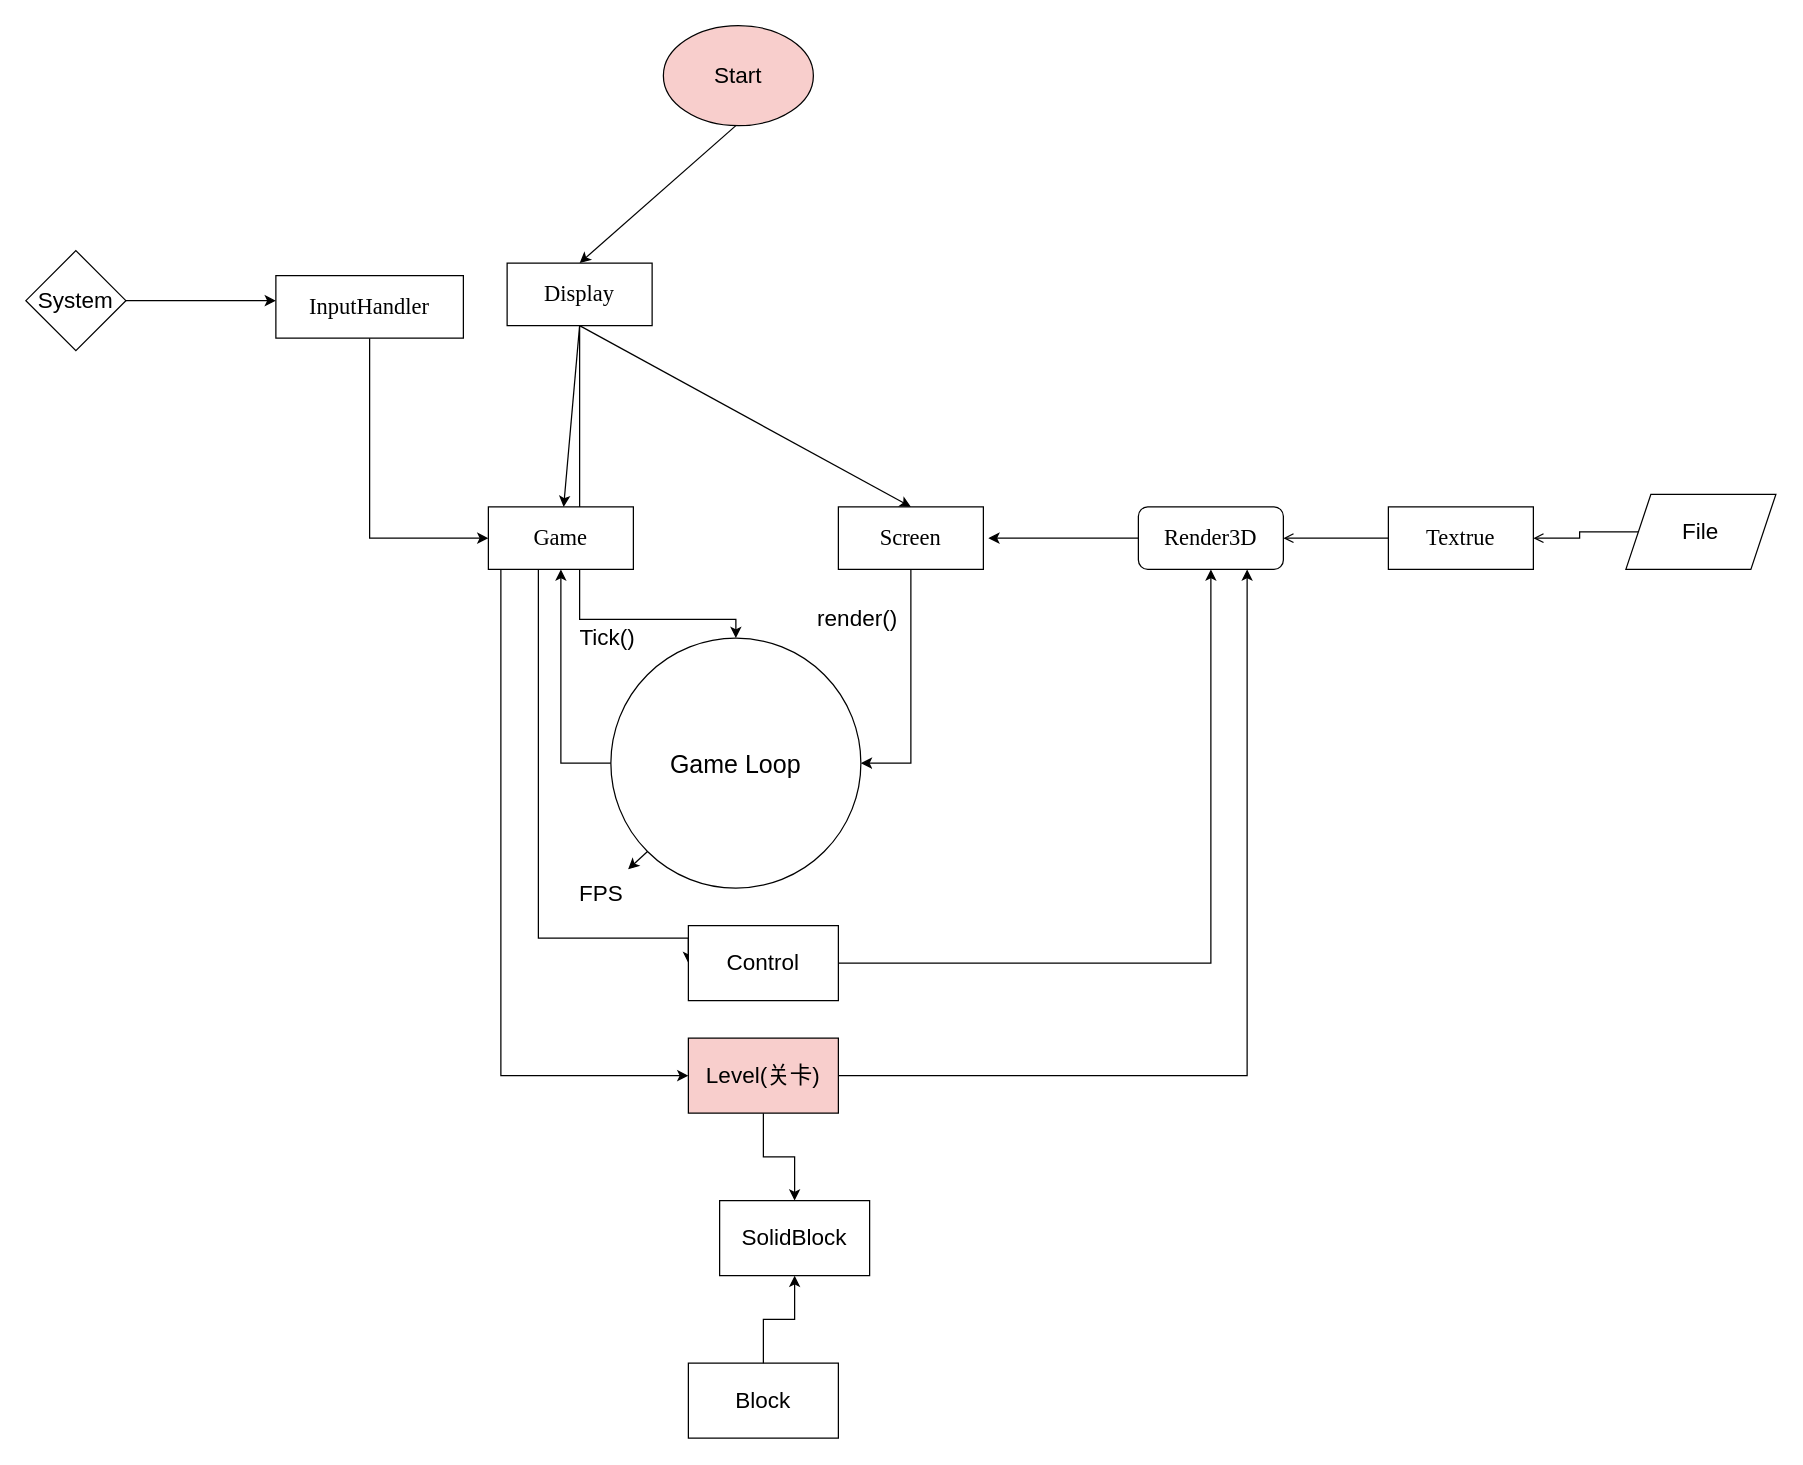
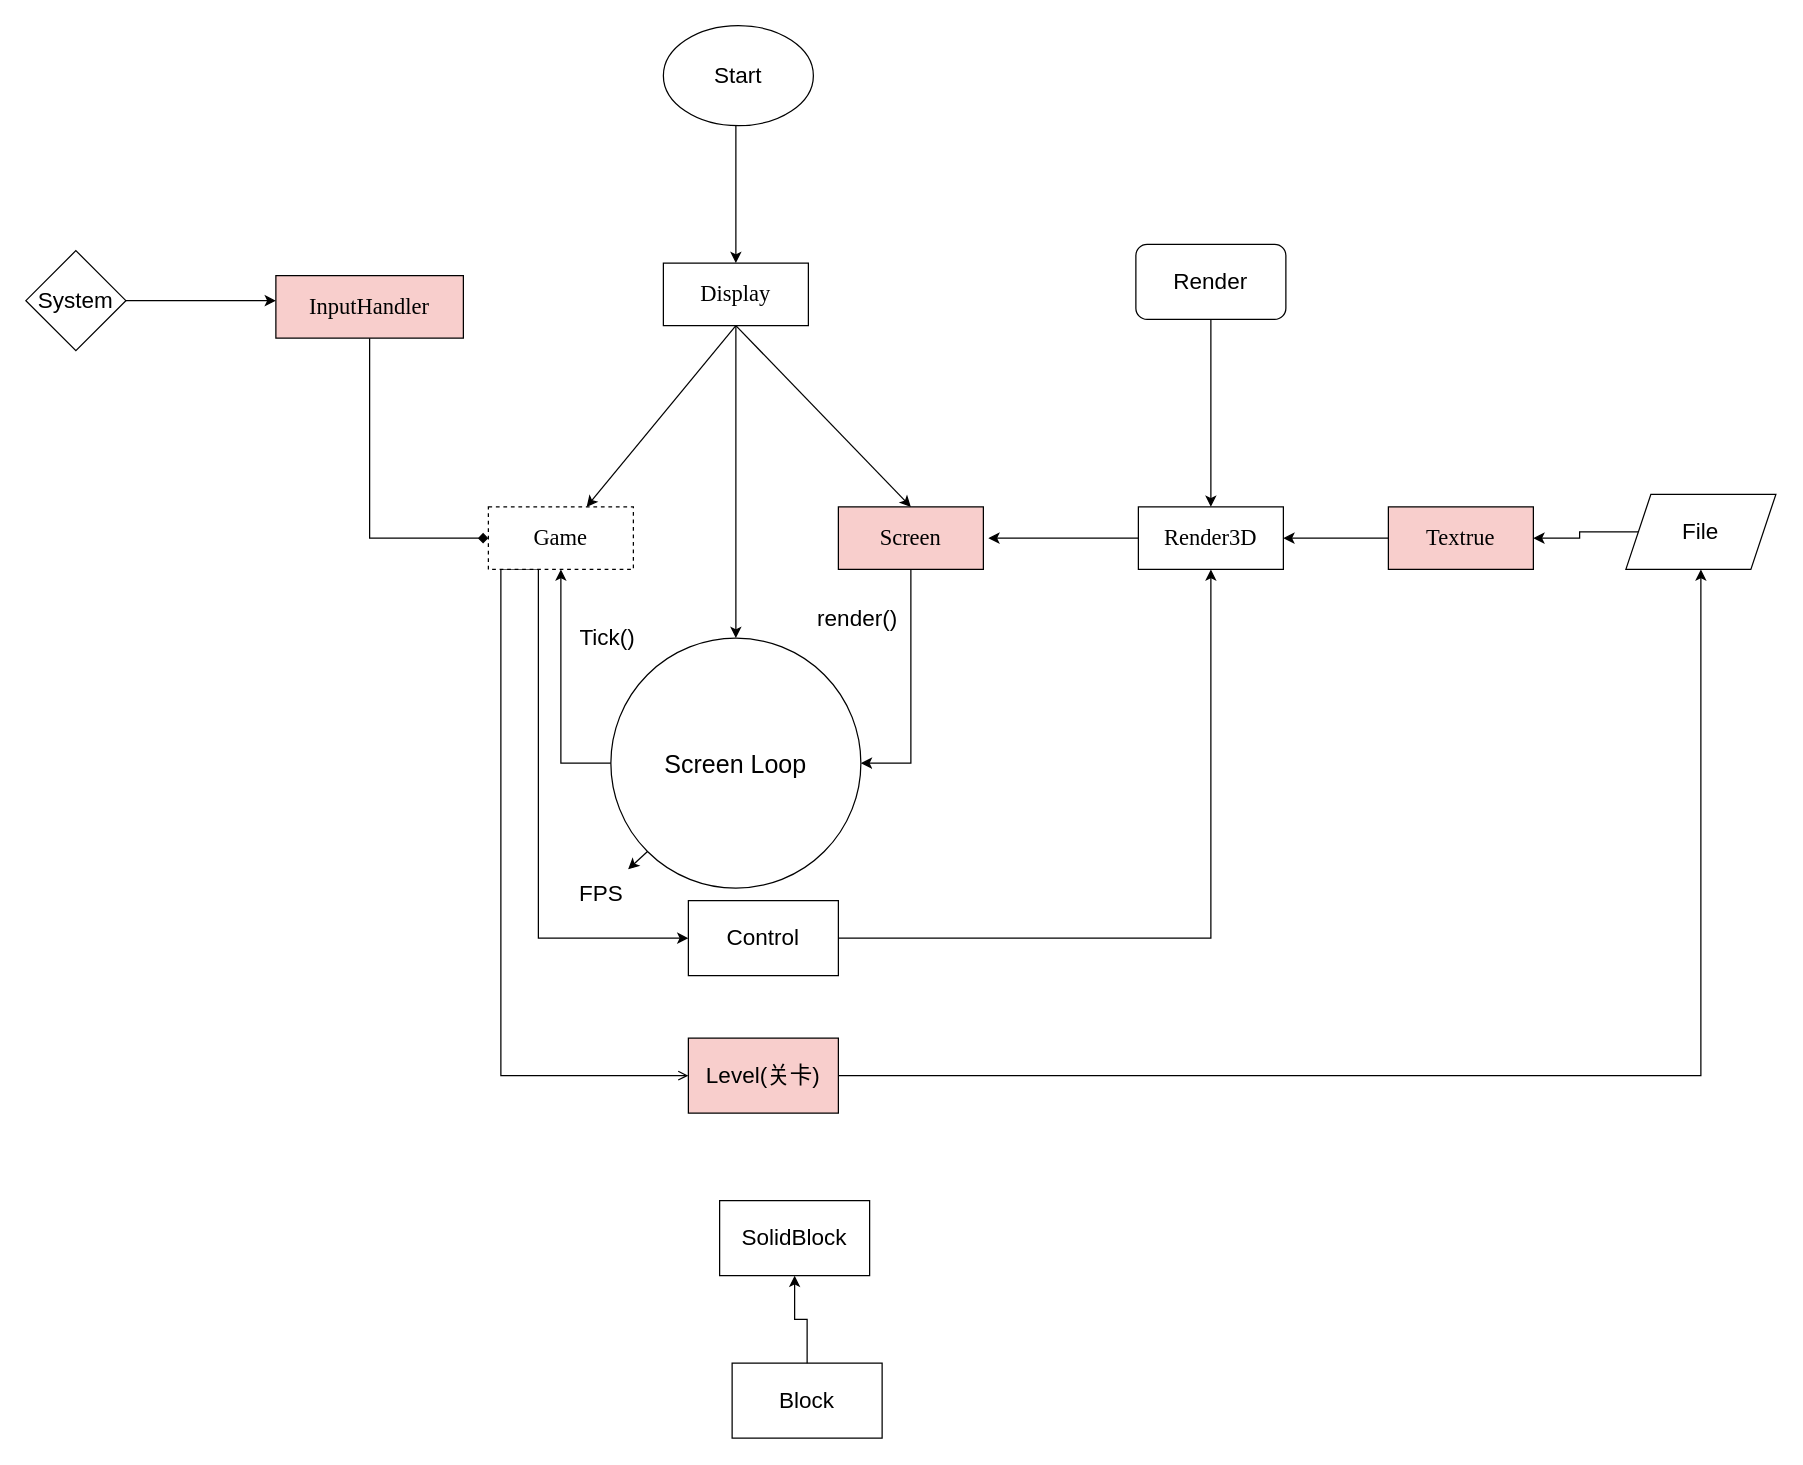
- <mxCell id="19" value="Start" style="ellipse;whiteSpace=wrap;html=1;fontSize=18;fillColor=#f8cecc;" parent="1" vertex="1"><mxGeometry x="530" y="20" width="120" height="80" as="geometry" /></mxCell>
+ <mxCell id="19" value="Start" style="ellipse;whiteSpace=wrap;html=1;fontSize=18;" parent="1" vertex="1"><mxGeometry x="530" y="20" width="120" height="80" as="geometry" /></mxCell>
+ <mxCell id="17" value="Render" style="rounded=1;whiteSpace=wrap;html=1;fontSize=18;" parent="1" vertex="1"><mxGeometry x="908" y="195" width="120" height="60" as="geometry" /></mxCell>
- <mxCell id="5" value="Display" style="rounded=0;whiteSpace=wrap;html=1;fontFamily=Verdana;fontSize=18;" parent="1" vertex="1"><mxGeometry x="405" y="210" width="116" height="50" as="geometry" /></mxCell>
+ <mxCell id="5" value="Display" style="rounded=0;whiteSpace=wrap;html=1;fontFamily=Verdana;fontSize=18;" parent="1" vertex="1"><mxGeometry x="530" y="210" width="116" height="50" as="geometry" /></mxCell>
- <mxCell id="15" value="InputHandler" style="rounded=0;whiteSpace=wrap;html=1;fontFamily=Verdana;fontSize=18;" parent="1" vertex="1"><mxGeometry x="220" y="220" width="150" height="50" as="geometry" /></mxCell>
+ <mxCell id="15" value="InputHandler" style="rounded=0;whiteSpace=wrap;html=1;fontFamily=Verdana;fontSize=18;fillColor=#f8cecc;" parent="1" vertex="1"><mxGeometry x="220" y="220" width="150" height="50" as="geometry" /></mxCell>
+ <mxCell id="16" style="edgeStyle=orthogonalEdgeStyle;rounded=0;orthogonalLoop=1;jettySize=auto;html=1;exitX=0.5;exitY=1;exitDx=0;exitDy=0;" parent="1" source="17" target="11" edge="1"><mxGeometry relative="1" as="geometry" /></mxCell>
- <mxCell id="14" style="edgeStyle=orthogonalEdgeStyle;rounded=0;orthogonalLoop=1;jettySize=auto;html=1;exitX=0.5;exitY=1;exitDx=0;exitDy=0;entryX=0;entryY=0.5;entryDx=0;entryDy=0;" parent="1" source="15" target="8" edge="1"><mxGeometry relative="1" as="geometry" /></mxCell>
+ <mxCell id="14" style="edgeStyle=orthogonalEdgeStyle;rounded=0;orthogonalLoop=1;jettySize=auto;html=1;exitX=0.5;exitY=1;exitDx=0;exitDy=0;entryX=0;entryY=0.5;entryDx=0;entryDy=0;endArrow=diamond;" parent="1" source="15" target="8" edge="1"><mxGeometry relative="1" as="geometry" /></mxCell>
- <mxCell id="8" value="Game" style="rounded=0;whiteSpace=wrap;html=1;fontFamily=Verdana;fontSize=18;" parent="1" vertex="1"><mxGeometry x="390" y="405" width="116" height="50" as="geometry" /></mxCell>
+ <mxCell id="8" value="Game" style="rounded=0;whiteSpace=wrap;html=1;fontFamily=Verdana;fontSize=18;dashed=1;" parent="1" vertex="1"><mxGeometry x="390" y="405" width="116" height="50" as="geometry" /></mxCell>
- <mxCell id="27" value="Screen" style="rounded=0;whiteSpace=wrap;html=1;fontFamily=Verdana;fontSize=18;" parent="1" vertex="1"><mxGeometry x="670" y="405" width="116" height="50" as="geometry" /></mxCell>
+ <mxCell id="27" value="Screen" style="rounded=0;whiteSpace=wrap;html=1;fontFamily=Verdana;fontSize=18;fillColor=#f8cecc;" parent="1" vertex="1"><mxGeometry x="670" y="405" width="116" height="50" as="geometry" /></mxCell>
- <mxCell id="11" value="Render3D" style="whiteSpace=wrap;html=1;fontFamily=Verdana;fontSize=18;rounded=1;" parent="1" vertex="1"><mxGeometry x="910" y="405" width="116" height="50" as="geometry" /></mxCell>
+ <mxCell id="11" value="Render3D" style="rounded=0;whiteSpace=wrap;html=1;fontFamily=Verdana;fontSize=18;" parent="1" vertex="1"><mxGeometry x="910" y="405" width="116" height="50" as="geometry" /></mxCell>
- <mxCell id="12" style="edgeStyle=orthogonalEdgeStyle;rounded=0;orthogonalLoop=1;jettySize=auto;html=1;endArrow=open;" parent="1" source="13" target="11" edge="1"><mxGeometry relative="1" as="geometry" /></mxCell>
+ <mxCell id="12" style="edgeStyle=orthogonalEdgeStyle;rounded=0;orthogonalLoop=1;jettySize=auto;html=1;" parent="1" source="13" target="11" edge="1"><mxGeometry relative="1" as="geometry" /></mxCell>
- <mxCell id="13" value="Textrue" style="rounded=0;whiteSpace=wrap;html=1;fontFamily=Verdana;fontSize=18;" parent="1" vertex="1"><mxGeometry x="1110" y="405" width="116" height="50" as="geometry" /></mxCell>
+ <mxCell id="13" value="Textrue" style="rounded=0;whiteSpace=wrap;html=1;fontFamily=Verdana;fontSize=18;fillColor=#f8cecc;" parent="1" vertex="1"><mxGeometry x="1110" y="405" width="116" height="50" as="geometry" /></mxCell>
- <mxCell id="23" style="edgeStyle=orthogonalEdgeStyle;rounded=0;orthogonalLoop=1;jettySize=auto;html=1;exitX=1;exitY=0.5;exitDx=0;exitDy=0;entryX=1;entryY=0.5;entryDx=0;entryDy=0;endArrow=open;" parent="1" source="24" target="13" edge="1"><mxGeometry relative="1" as="geometry" /></mxCell>
+ <mxCell id="23" style="edgeStyle=orthogonalEdgeStyle;rounded=0;orthogonalLoop=1;jettySize=auto;html=1;exitX=1;exitY=0.5;exitDx=0;exitDy=0;entryX=1;entryY=0.5;entryDx=0;entryDy=0;" parent="1" source="24" target="13" edge="1"><mxGeometry relative="1" as="geometry" /></mxCell>
- <mxCell id="22" value="Game Loop" style="ellipse;whiteSpace=wrap;html=1;aspect=fixed;fontSize=20;" parent="1" vertex="1"><mxGeometry x="488" y="510" width="200" height="200" as="geometry" /></mxCell>
+ <mxCell id="22" value="Screen Loop" style="ellipse;whiteSpace=wrap;html=1;aspect=fixed;fontSize=20;" parent="1" vertex="1"><mxGeometry x="488" y="510" width="200" height="200" as="geometry" /></mxCell>
- <mxCell id="33" style="edgeStyle=orthogonalEdgeStyle;rounded=0;orthogonalLoop=1;jettySize=auto;html=1;exitX=1;exitY=0.5;exitDx=0;exitDy=0;entryX=0.75;entryY=1;entryDx=0;entryDy=0;" edge="1" parent="1" source="34" target="11"><mxGeometry relative="1" as="geometry" /></mxCell>
+ <mxCell id="33" style="edgeStyle=orthogonalEdgeStyle;rounded=0;orthogonalLoop=1;jettySize=auto;html=1;exitX=1;exitY=0.5;exitDx=0;exitDy=0;" edge="1" parent="1" source="34" target="24"><mxGeometry relative="1" as="geometry" /></mxCell>
- <mxCell id="30" value="Control" style="rounded=0;whiteSpace=wrap;html=1;fontSize=18;" parent="1" vertex="1"><mxGeometry x="550" y="740" width="120" height="60" as="geometry" /></mxCell>
+ <mxCell id="30" value="Control" style="rounded=0;whiteSpace=wrap;html=1;fontSize=18;" parent="1" vertex="1"><mxGeometry x="550" y="720" width="120" height="60" as="geometry" /></mxCell>
- <mxCell id="7" style="edgeStyle=orthogonalEdgeStyle;rounded=0;orthogonalLoop=1;jettySize=auto;html=1;exitX=0.25;exitY=1;exitDx=0;exitDy=0;entryX=0;entryY=0.5;entryDx=0;entryDy=0;" edge="1" parent="1" source="8" target="34"><mxGeometry relative="1" as="geometry"><Array as="points"><mxPoint x="400" y="455" /><mxPoint x="400" y="860" /></Array></mxGeometry></mxCell>
+ <mxCell id="7" style="edgeStyle=orthogonalEdgeStyle;rounded=0;orthogonalLoop=1;jettySize=auto;html=1;exitX=0.25;exitY=1;exitDx=0;exitDy=0;entryX=0;entryY=0.5;entryDx=0;entryDy=0;endArrow=open;" edge="1" parent="1" source="8" target="34"><mxGeometry relative="1" as="geometry"><Array as="points"><mxPoint x="400" y="455" /><mxPoint x="400" y="860" /></Array></mxGeometry></mxCell>
- <mxCell id="32" style="edgeStyle=orthogonalEdgeStyle;rounded=0;orthogonalLoop=1;jettySize=auto;html=1;exitX=0.5;exitY=1;exitDx=0;exitDy=0;entryX=0.5;entryY=0;entryDx=0;entryDy=0;" edge="1" parent="1" source="34" target="37"><mxGeometry relative="1" as="geometry" /></mxCell>
- <mxCell id="35" value="Block" style="rounded=0;whiteSpace=wrap;html=1;fontSize=18;" vertex="1" parent="1"><mxGeometry x="550" y="1090" width="120" height="60" as="geometry" /></mxCell>
+ <mxCell id="35" value="Block" style="rounded=0;whiteSpace=wrap;html=1;fontSize=18;" vertex="1" parent="1"><mxGeometry x="585" y="1090" width="120" height="60" as="geometry" /></mxCell>
